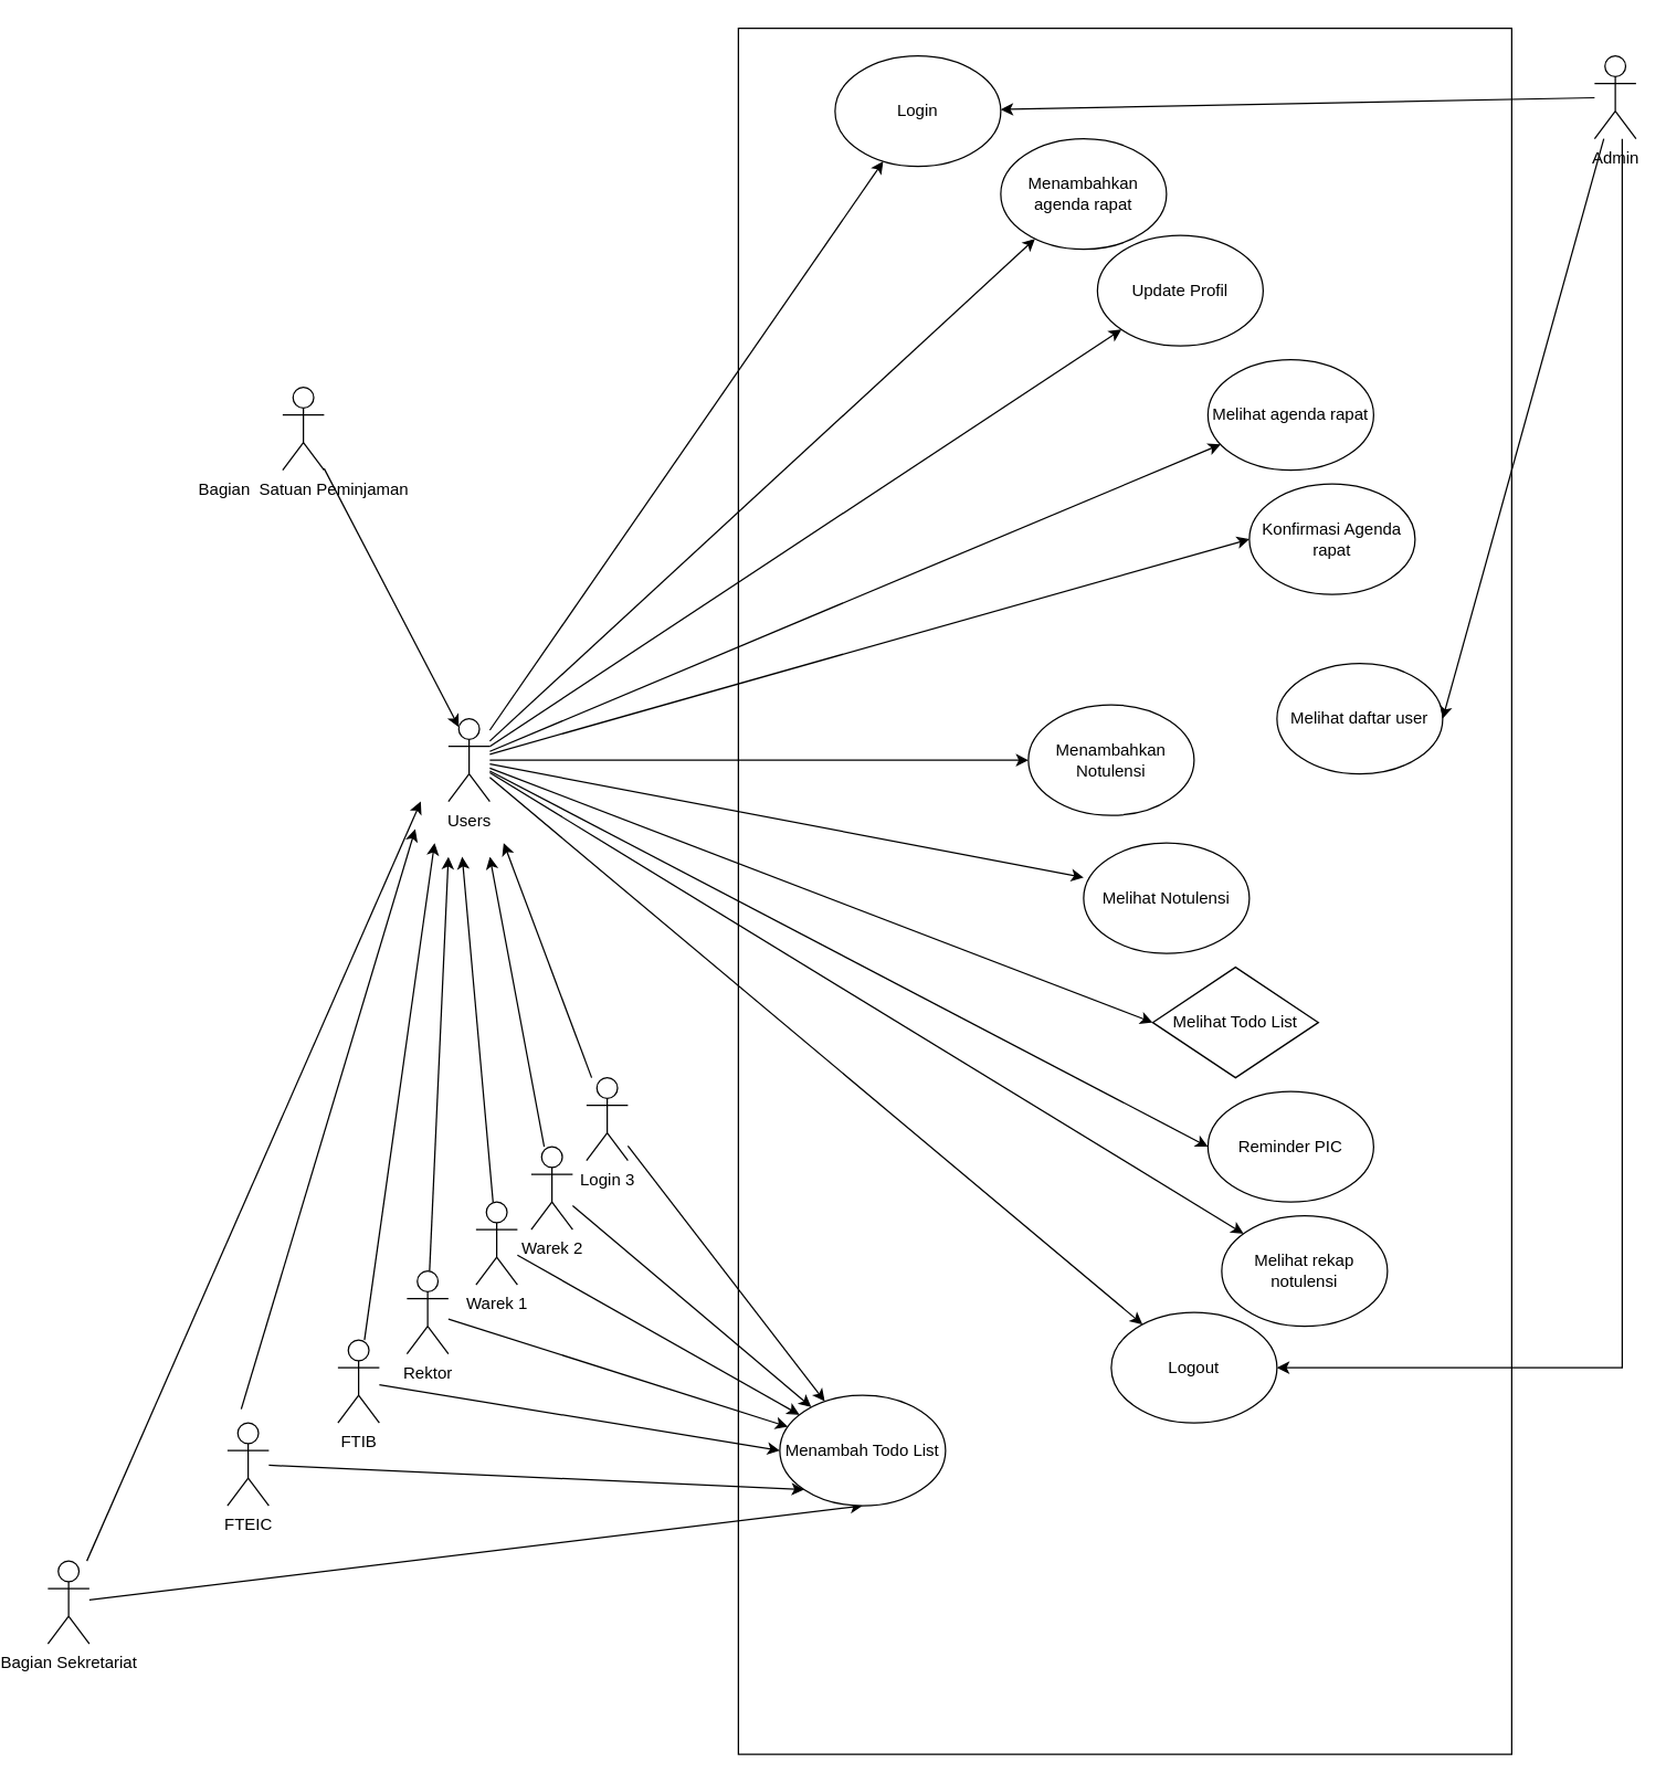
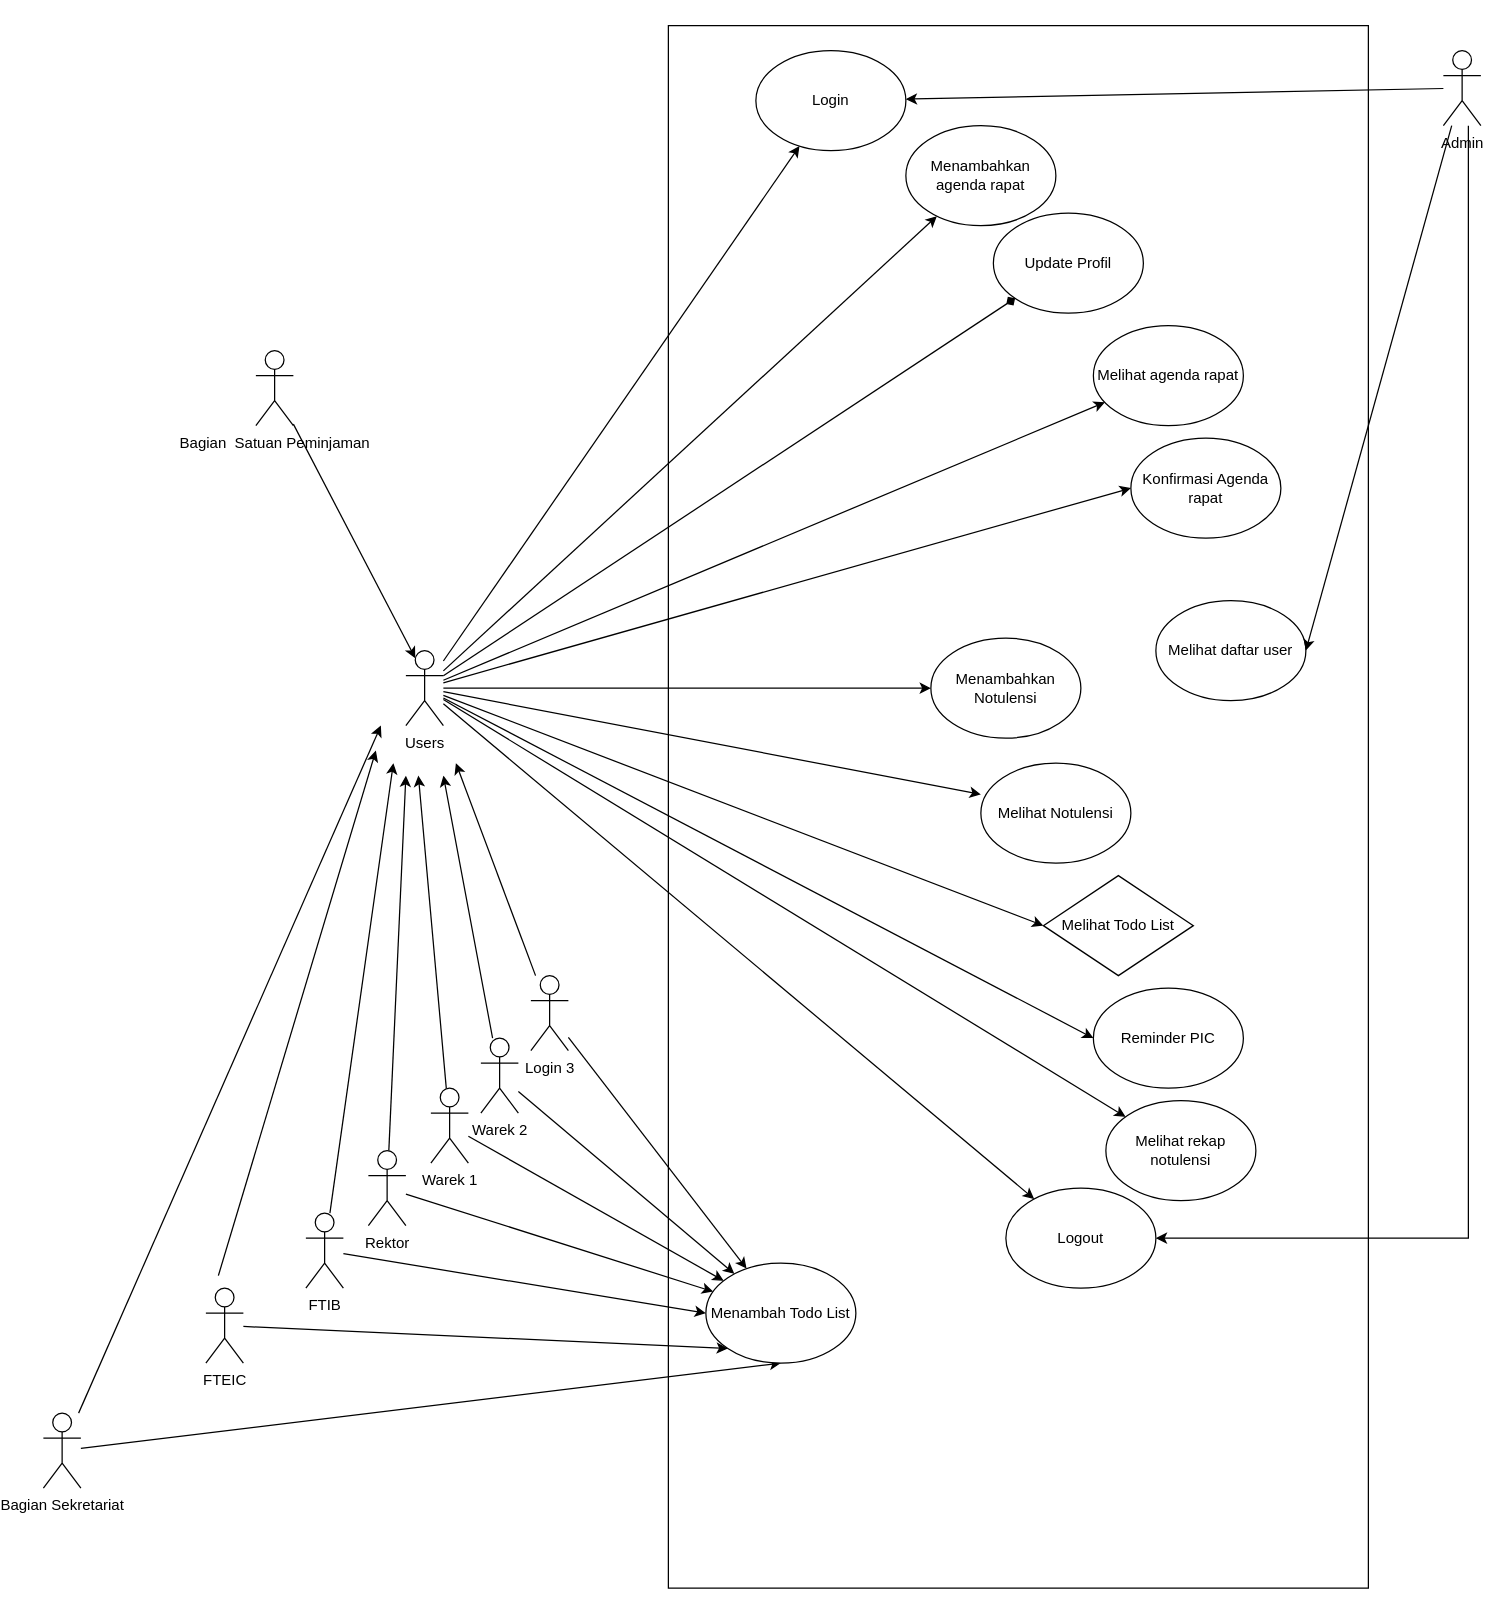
- <mxCell id="41" style="rounded=0;orthogonalLoop=1;jettySize=auto;html=1;" edge="1" parent="1" source="49" target="6"><mxGeometry relative="1" as="geometry" /></mxCell>
+ <mxCell id="41" style="rounded=0;orthogonalLoop=1;jettySize=auto;html=1;endArrow=diamond;" edge="1" parent="1" source="49" target="6"><mxGeometry relative="1" as="geometry" /></mxCell>
